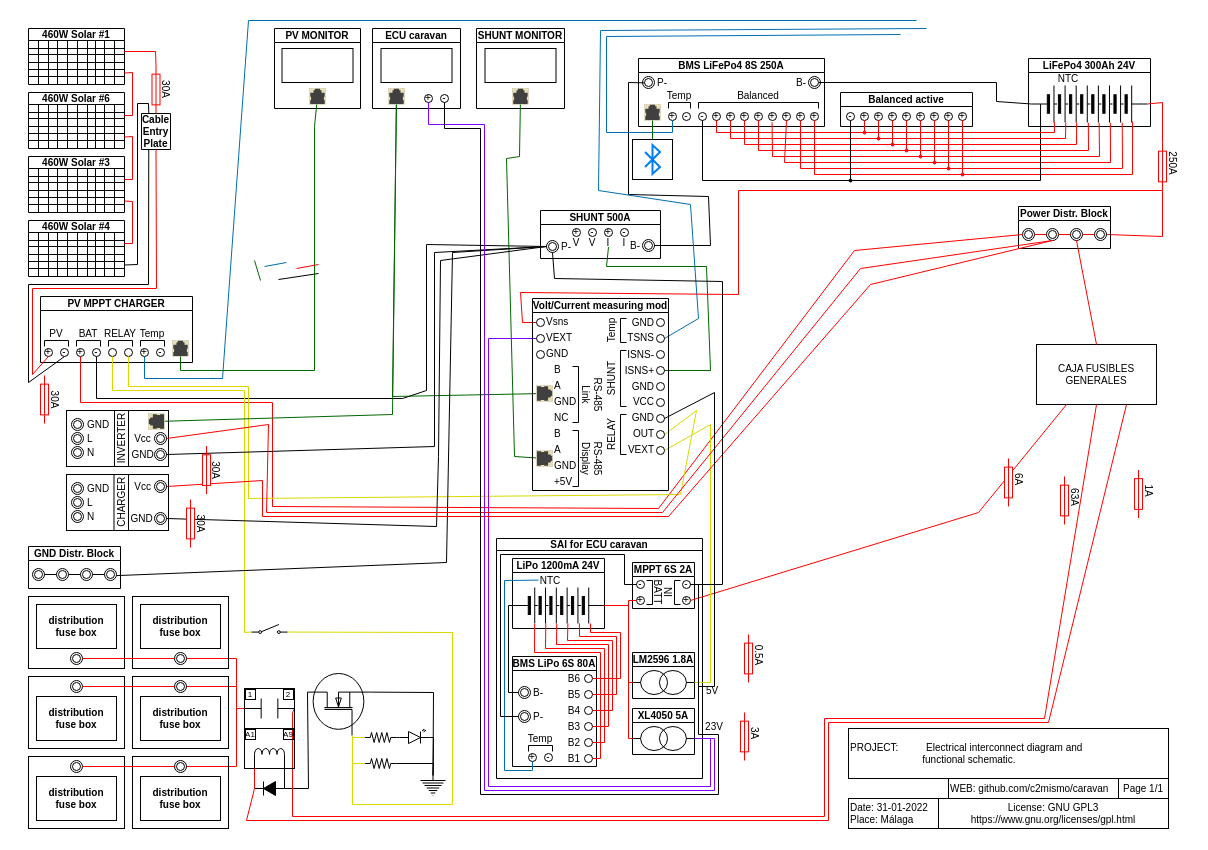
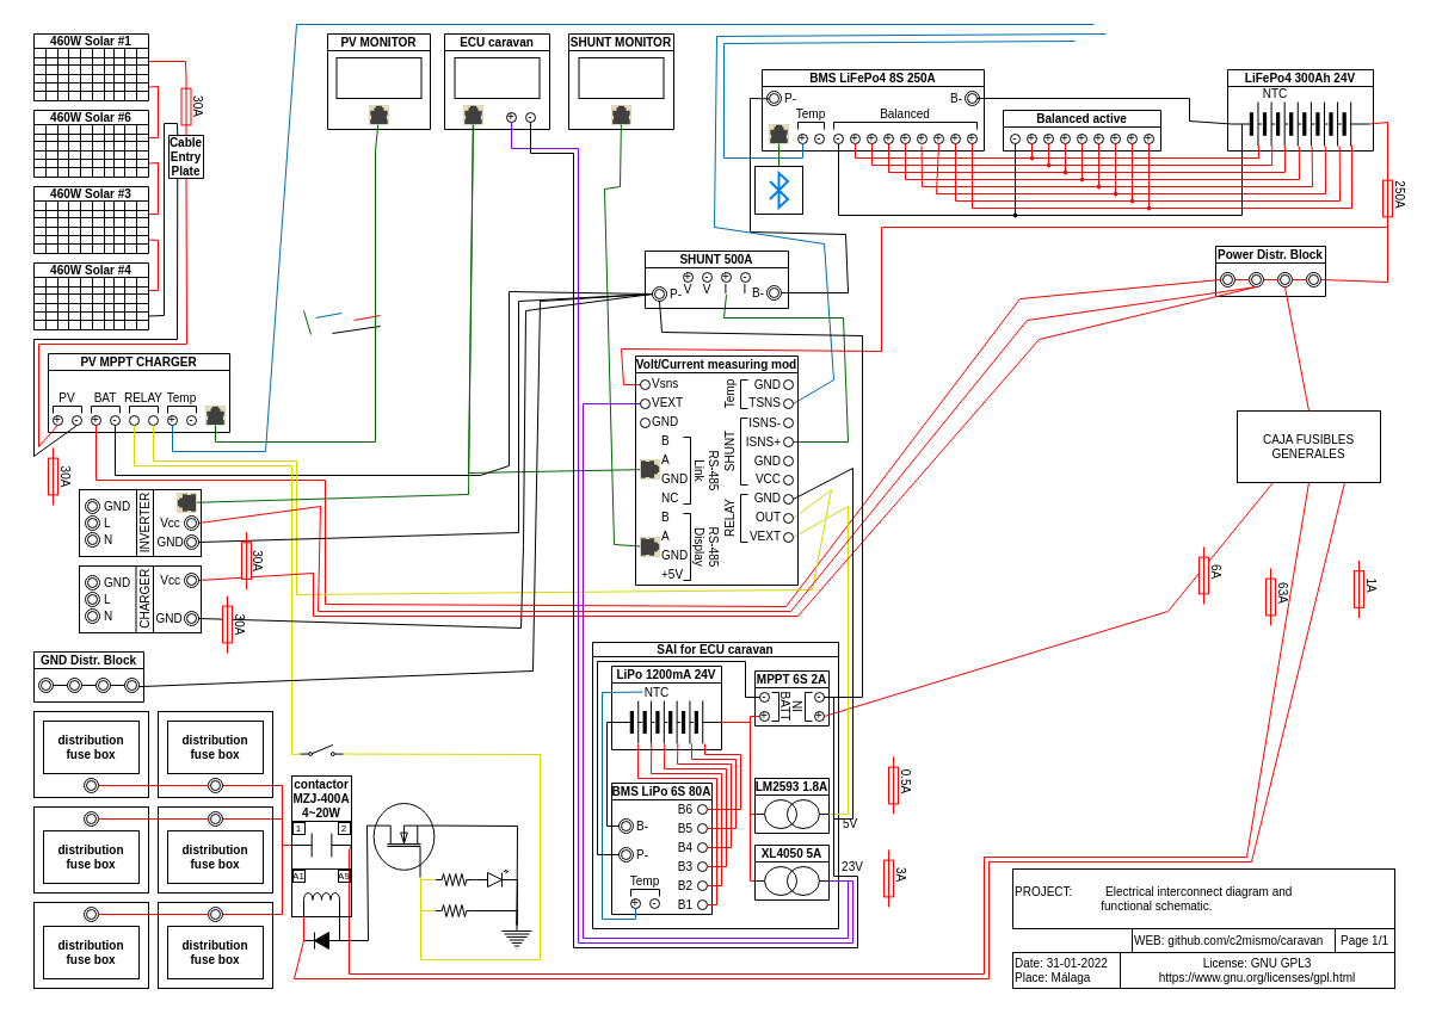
- <mxCell id="464" value="LM2596 1.8A" style="swimlane;fontSize=10;fontColor=#000000;strokeColor=#000000;strokeWidth=1;fillColor=none;startSize=14;" parent="1" vertex="1"><mxGeometry x="632" y="652" width="62" height="46" as="geometry" /></mxCell>
+ <mxCell id="464" value="LM2593 1.8A" style="swimlane;fontSize=10;fontColor=#000000;strokeColor=#000000;strokeWidth=1;fillColor=none;startSize=14;" parent="1" vertex="1"><mxGeometry x="632" y="652" width="62" height="46" as="geometry" /></mxCell>
+ <mxCell id="585" value="&lt;span style=&quot;font-weight: 700&quot;&gt;contactor&lt;br&gt;MZJ-400A&lt;br&gt;4~20W&lt;br&gt;&lt;/span&gt;" style="rounded=0;whiteSpace=wrap;html=1;fontSize=10;fontColor=#000000;strokeColor=#000000;strokeWidth=1;fillColor=none;" parent="573" vertex="1"><mxGeometry width="50" height="38" as="geometry" /></mxCell>
